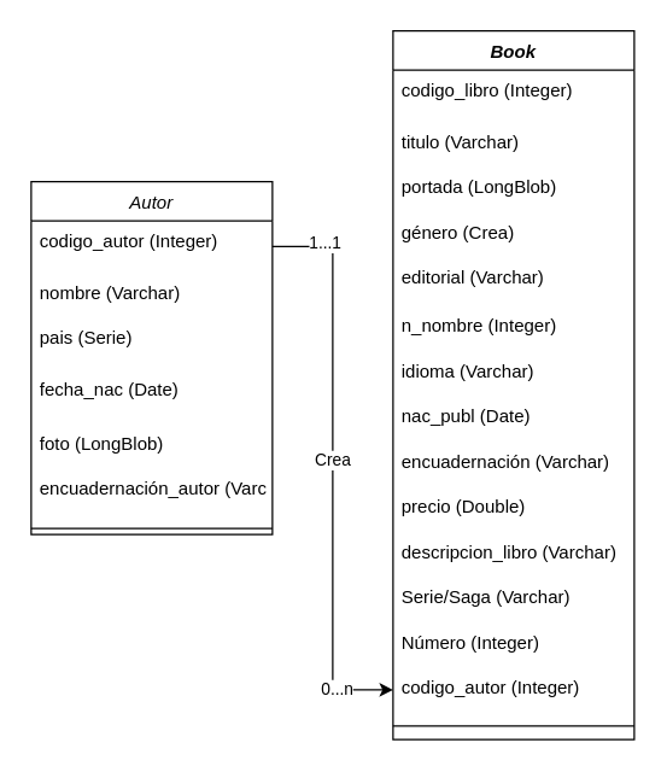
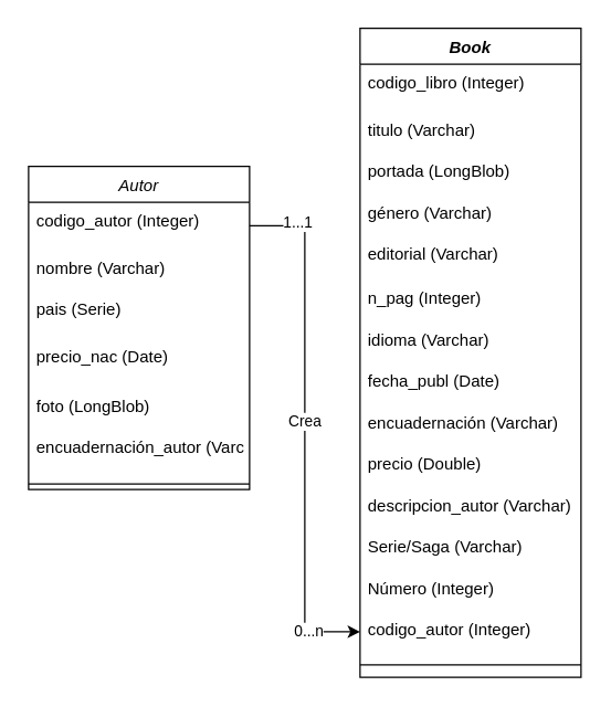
- <mxCell id="14" value="género (Crea)" style="text;align=left;verticalAlign=top;spacingLeft=4;spacingRight=4;overflow=hidden;rotatable=0;points=[[0,0.5],[1,0.5]];portConstraint=eastwest;" parent="10" vertex="1"><mxGeometry y="120" width="160" height="30" as="geometry" /></mxCell>
+ <mxCell id="14" value="género (Varchar)" style="text;align=left;verticalAlign=top;spacingLeft=4;spacingRight=4;overflow=hidden;rotatable=0;points=[[0,0.5],[1,0.5]];portConstraint=eastwest;" parent="10" vertex="1"><mxGeometry y="120" width="160" height="30" as="geometry" /></mxCell>
- <mxCell id="16" value="n_nombre (Integer)" style="text;align=left;verticalAlign=top;spacingLeft=4;spacingRight=4;overflow=hidden;rotatable=0;points=[[0,0.5],[1,0.5]];portConstraint=eastwest;rounded=0;shadow=0;html=0;" parent="10" vertex="1"><mxGeometry y="182" width="160" height="30" as="geometry" /></mxCell>
+ <mxCell id="16" value="n_pag (Integer)" style="text;align=left;verticalAlign=top;spacingLeft=4;spacingRight=4;overflow=hidden;rotatable=0;points=[[0,0.5],[1,0.5]];portConstraint=eastwest;rounded=0;shadow=0;html=0;" parent="10" vertex="1"><mxGeometry y="182" width="160" height="30" as="geometry" /></mxCell>
- <mxCell id="6" value="fecha_nac (Date)" style="text;align=left;verticalAlign=top;spacingLeft=4;spacingRight=4;overflow=hidden;rotatable=0;points=[[0,0.5],[1,0.5]];portConstraint=eastwest;rounded=0;shadow=0;html=0;" parent="2" vertex="1"><mxGeometry y="124" width="160" height="36" as="geometry" /></mxCell>
+ <mxCell id="6" value="precio_nac (Date)" style="text;align=left;verticalAlign=top;spacingLeft=4;spacingRight=4;overflow=hidden;rotatable=0;points=[[0,0.5],[1,0.5]];portConstraint=eastwest;rounded=0;shadow=0;html=0;" parent="2" vertex="1"><mxGeometry y="124" width="160" height="36" as="geometry" /></mxCell>
- <mxCell id="18" value="nac_publ (Date)" style="text;align=left;verticalAlign=top;spacingLeft=4;spacingRight=4;overflow=hidden;rotatable=0;points=[[0,0.5],[1,0.5]];portConstraint=eastwest;rounded=0;shadow=0;html=0;" parent="10" vertex="1"><mxGeometry y="242" width="160" height="30" as="geometry" /></mxCell>
+ <mxCell id="18" value="fecha_publ (Date)" style="text;align=left;verticalAlign=top;spacingLeft=4;spacingRight=4;overflow=hidden;rotatable=0;points=[[0,0.5],[1,0.5]];portConstraint=eastwest;rounded=0;shadow=0;html=0;" parent="10" vertex="1"><mxGeometry y="242" width="160" height="30" as="geometry" /></mxCell>
- <mxCell id="21" value="descripcion_libro (Varchar)" style="text;align=left;verticalAlign=top;spacingLeft=4;spacingRight=4;overflow=hidden;rotatable=0;points=[[0,0.5],[1,0.5]];portConstraint=eastwest;rounded=0;shadow=0;html=0;" parent="10" vertex="1"><mxGeometry y="332" width="160" height="30" as="geometry" /></mxCell>
+ <mxCell id="21" value="descripcion_autor (Varchar)" style="text;align=left;verticalAlign=top;spacingLeft=4;spacingRight=4;overflow=hidden;rotatable=0;points=[[0,0.5],[1,0.5]];portConstraint=eastwest;rounded=0;shadow=0;html=0;" parent="10" vertex="1"><mxGeometry y="332" width="160" height="30" as="geometry" /></mxCell>
